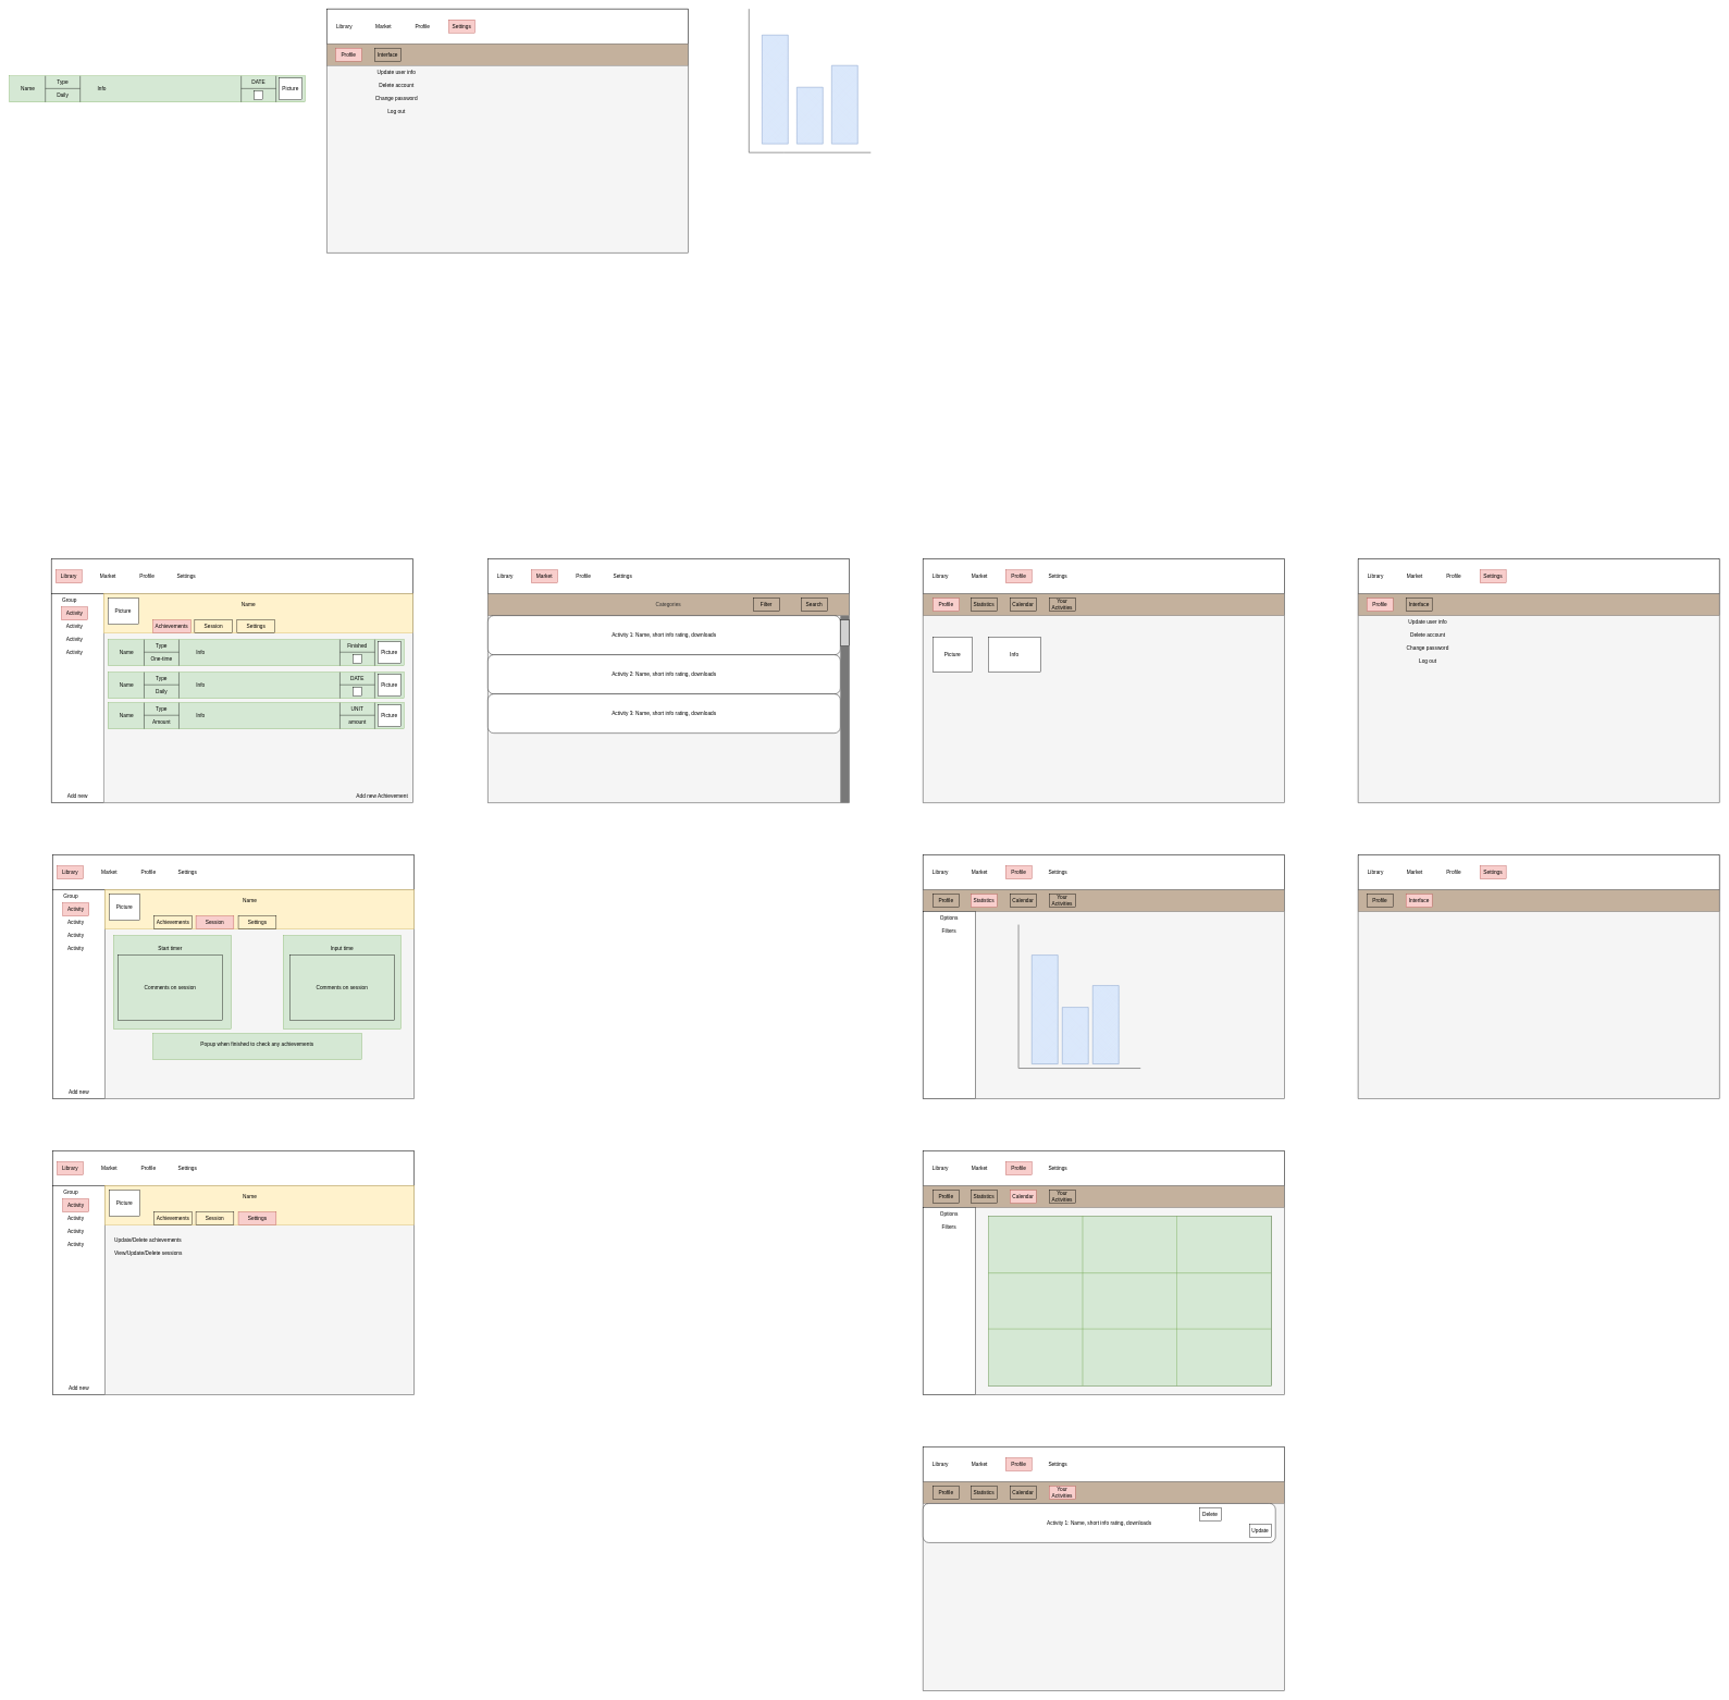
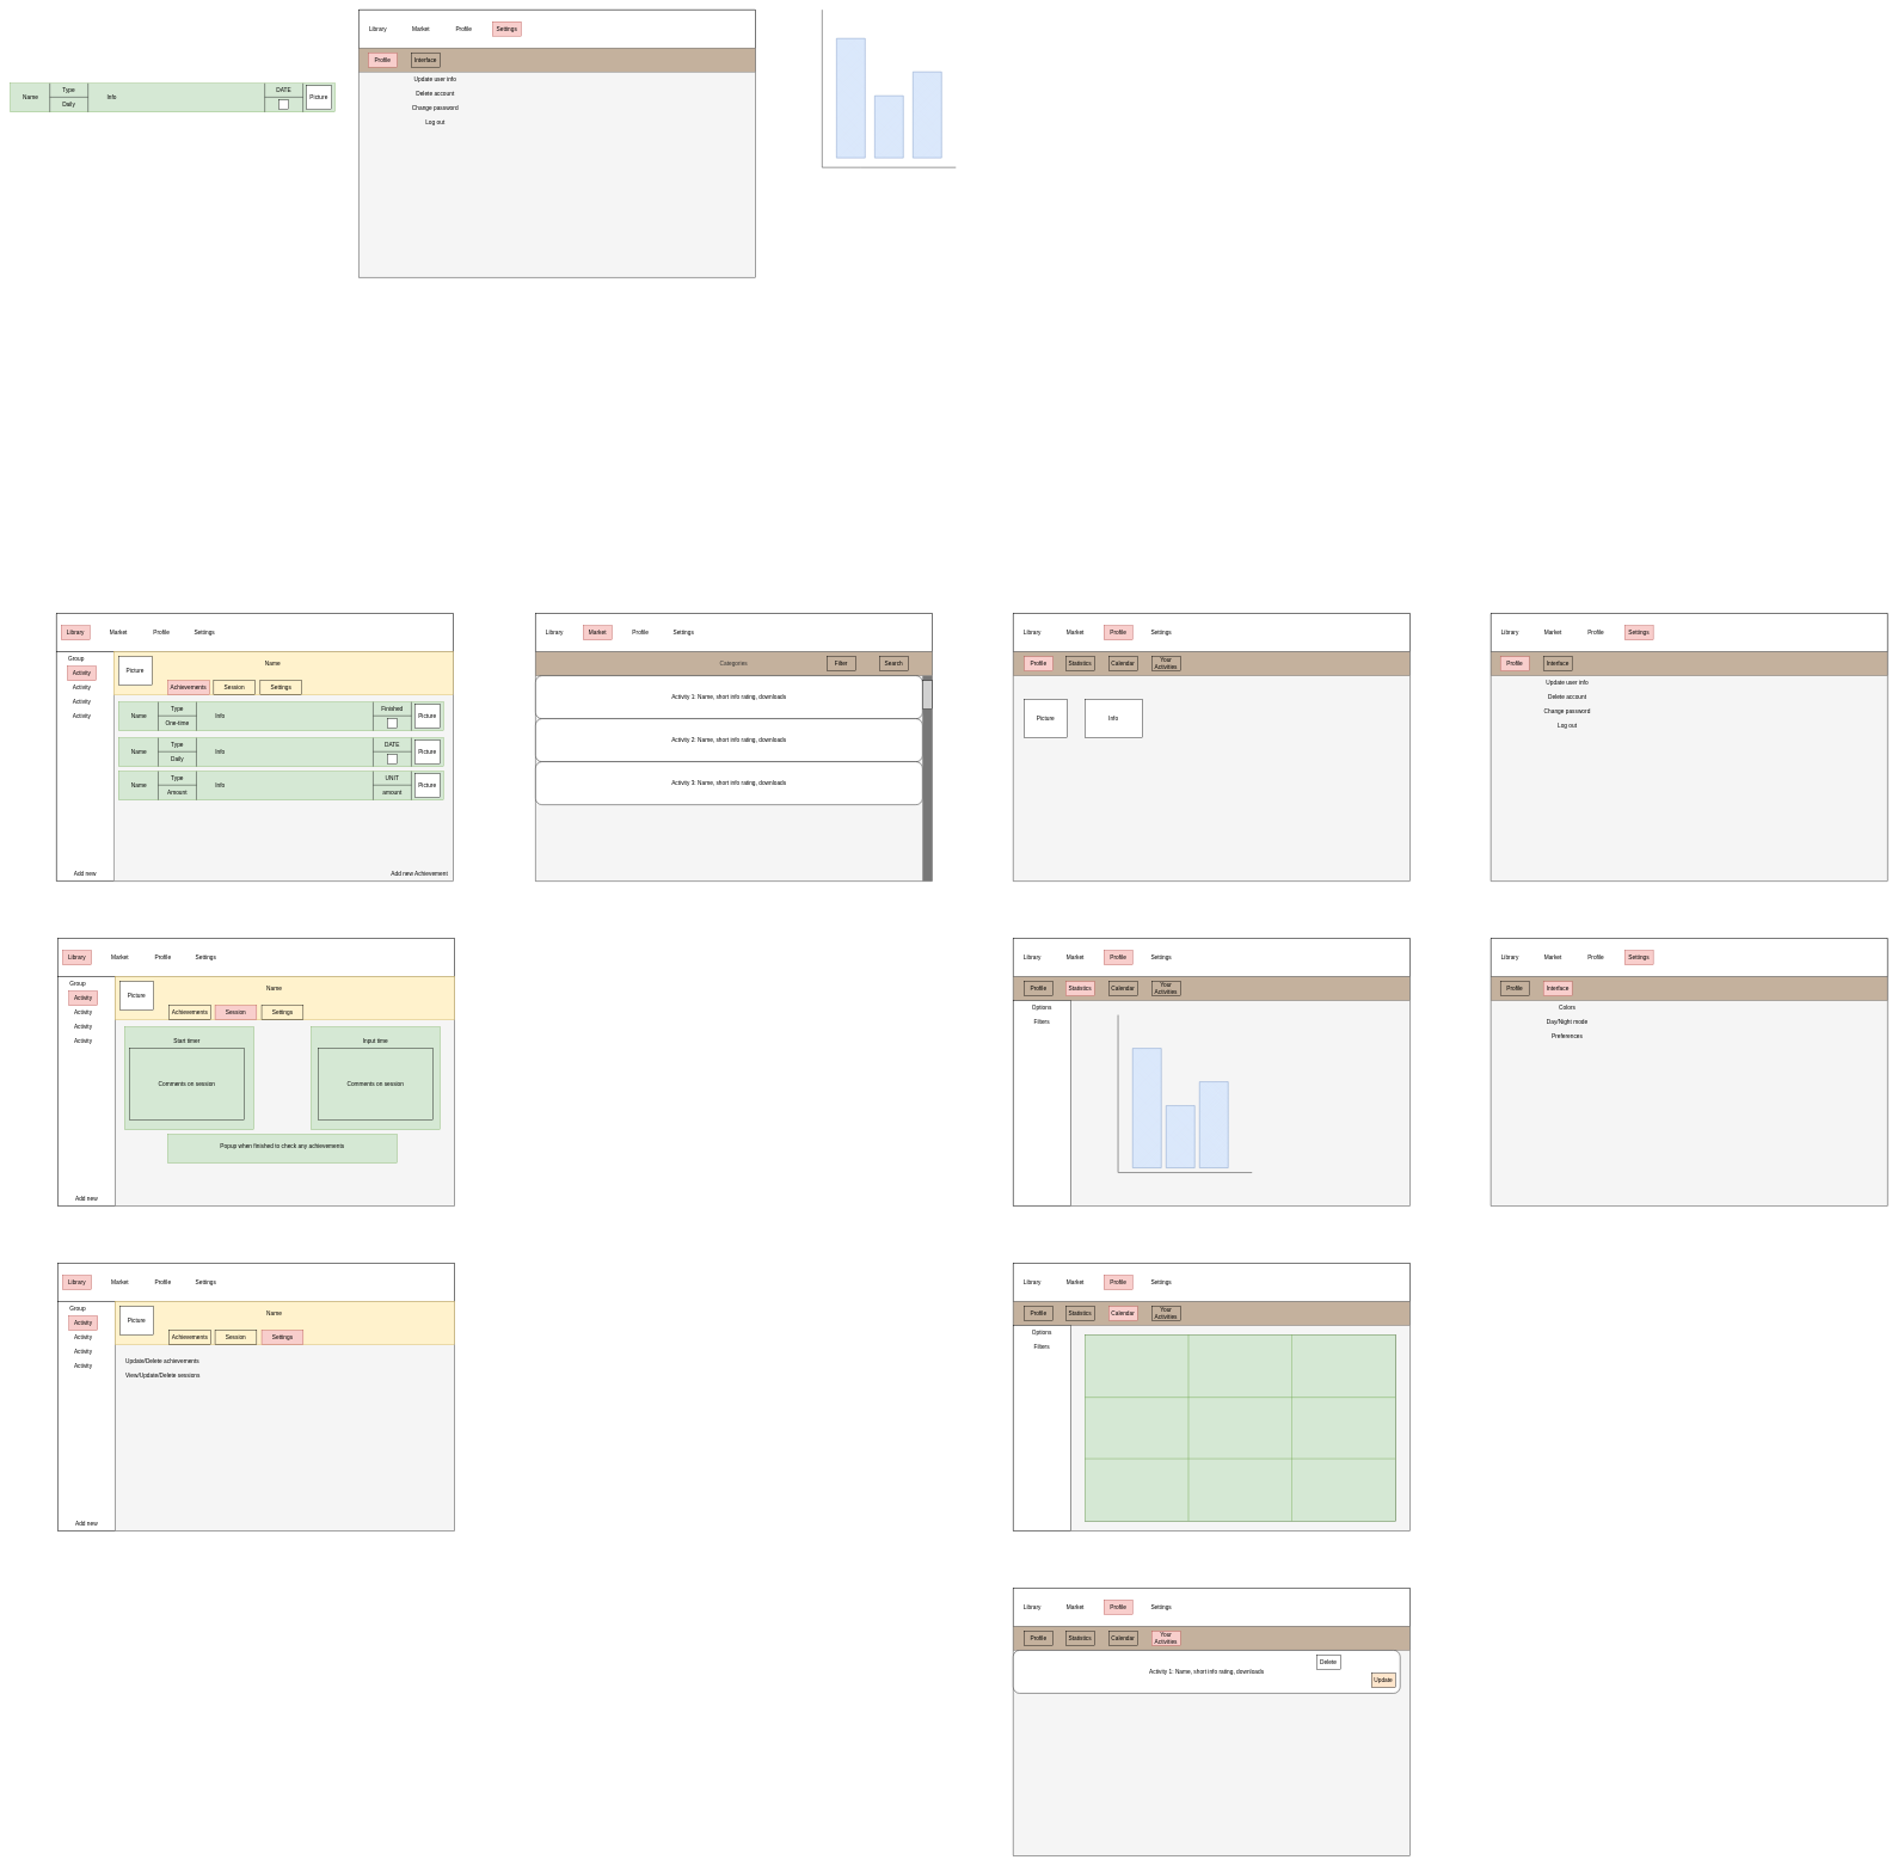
+ <mxCell id="181" value="Colors" style="text;html=1;align=center;verticalAlign=middle;whiteSpace=wrap;rounded=0;" vertex="1" parent="171"><mxGeometry y="130" width="320" height="30" as="geometry" /></mxCell>
+ <mxCell id="182" value="Day/Night mode" style="text;html=1;align=center;verticalAlign=middle;whiteSpace=wrap;rounded=0;" vertex="1" parent="171"><mxGeometry y="160" width="320" height="30" as="geometry" /></mxCell>
+ <mxCell id="183" value="Preferences" style="text;html=1;align=center;verticalAlign=middle;whiteSpace=wrap;rounded=0;" vertex="1" parent="171"><mxGeometry y="190" width="320" height="30" as="geometry" /></mxCell>
- <mxCell id="170" value="Update" style="rounded=0;whiteSpace=wrap;html=1;" vertex="1" parent="156"><mxGeometry x="750" y="178" width="50" height="30" as="geometry" /></mxCell>
+ <mxCell id="170" value="Update" style="rounded=0;whiteSpace=wrap;html=1;fillColor=#ffe6cc;" vertex="1" parent="156"><mxGeometry x="750" y="178" width="50" height="30" as="geometry" /></mxCell>
